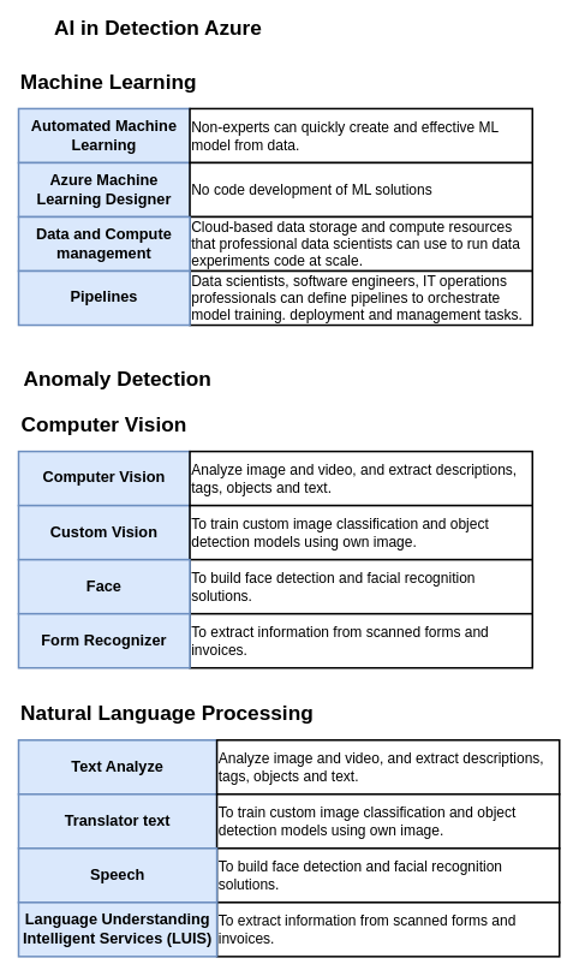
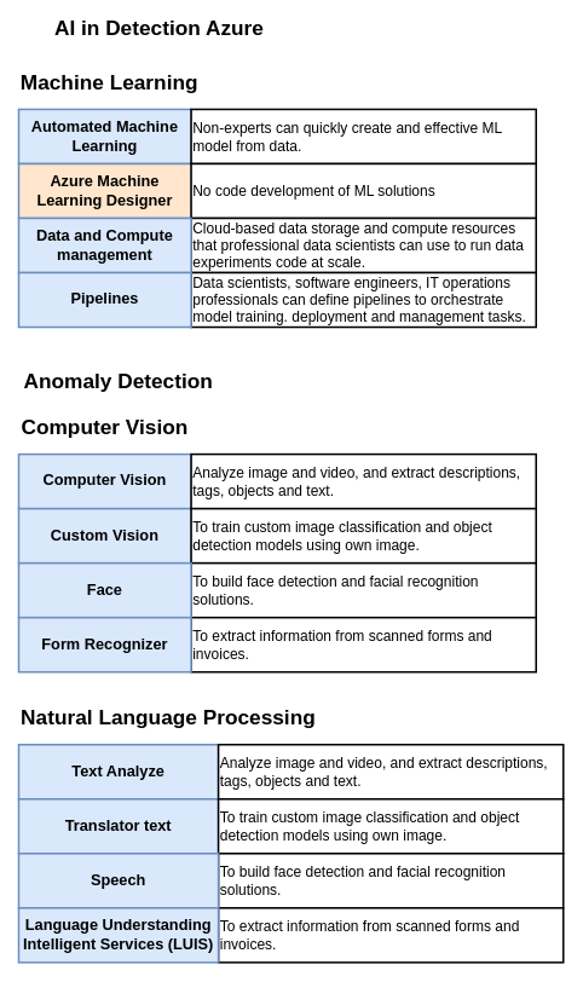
- <mxCell id="3" value="Azure Machine Learning Designer" style="rounded=0;whiteSpace=wrap;html=1;strokeWidth=2;fontSize=17;fontStyle=1;fillColor=#dae8fc;strokeColor=#6c8ebf;" vertex="1" parent="1"><mxGeometry x="20" y="180" width="190" height="60" as="geometry" /></mxCell>
+ <mxCell id="3" value="Azure Machine Learning Designer" style="rounded=0;whiteSpace=wrap;html=1;strokeWidth=2;fontSize=17;fontStyle=1;fillColor=#ffe6cc;strokeColor=#6c8ebf;" vertex="1" parent="1"><mxGeometry x="20" y="180" width="190" height="60" as="geometry" /></mxCell>
